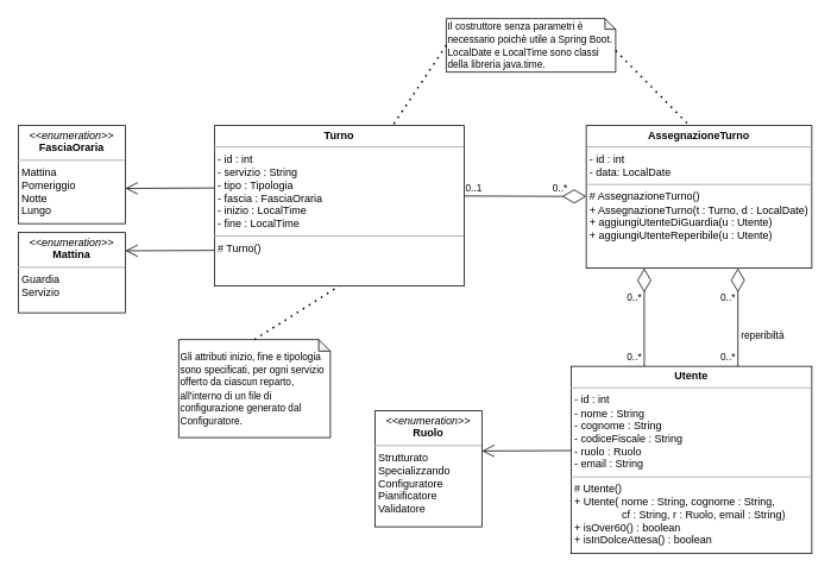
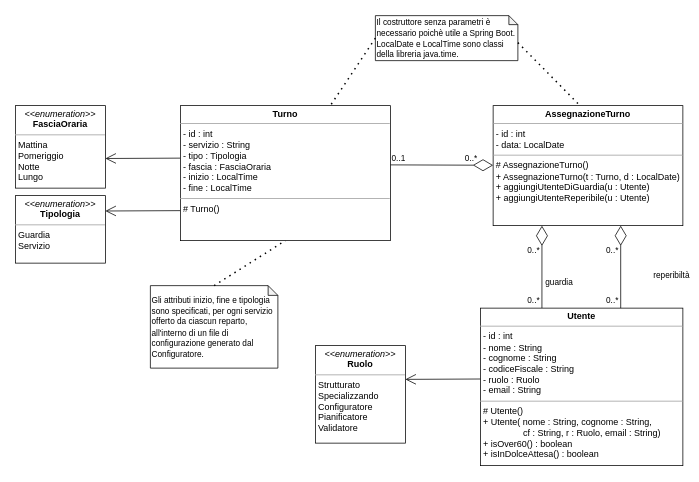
- <mxCell id="6" value="&lt;p style=&quot;margin:0px;margin-top:4px;text-align:center;&quot;&gt;&lt;i&gt;&amp;lt;&amp;lt;enumeration&amp;gt;&amp;gt;&lt;/i&gt;&lt;br&gt;&lt;b&gt;Mattina&lt;/b&gt;&lt;/p&gt;&lt;hr size=&quot;1&quot;&gt;&lt;p style=&quot;margin:0px;margin-left:4px;&quot;&gt;Guardia&lt;/p&gt;&lt;p style=&quot;margin:0px;margin-left:4px;&quot;&gt;Servizio&lt;/p&gt;" style="verticalAlign=top;align=left;overflow=fill;fontSize=12;fontFamily=Helvetica;html=1;" parent="1" vertex="1"><mxGeometry x="20" y="260" width="120" height="90" as="geometry" /></mxCell>
+ <mxCell id="6" value="&lt;p style=&quot;margin:0px;margin-top:4px;text-align:center;&quot;&gt;&lt;i&gt;&amp;lt;&amp;lt;enumeration&amp;gt;&amp;gt;&lt;/i&gt;&lt;br&gt;&lt;b&gt;Tipologia&lt;/b&gt;&lt;/p&gt;&lt;hr size=&quot;1&quot;&gt;&lt;p style=&quot;margin:0px;margin-left:4px;&quot;&gt;Guardia&lt;/p&gt;&lt;p style=&quot;margin:0px;margin-left:4px;&quot;&gt;Servizio&lt;/p&gt;" style="verticalAlign=top;align=left;overflow=fill;fontSize=12;fontFamily=Helvetica;html=1;" parent="1" vertex="1"><mxGeometry x="20" y="260" width="120" height="90" as="geometry" /></mxCell>
+ <mxCell id="24" value="guardia" style="text;html=1;strokeColor=none;fillColor=none;align=left;verticalAlign=middle;whiteSpace=wrap;rounded=0;fontSize=11;" parent="1" vertex="1"><mxGeometry x="725" y="366" width="45" height="20" as="geometry" /></mxCell>
- <mxCell id="25" value="reperibiltà" style="text;html=1;strokeColor=none;fillColor=none;align=left;verticalAlign=middle;whiteSpace=wrap;rounded=0;fontSize=11;" parent="1" vertex="1"><mxGeometry x="829" y="366" width="56" height="20" as="geometry" /></mxCell>
+ <mxCell id="25" value="reperibiltà" style="text;html=1;strokeColor=none;fillColor=none;align=left;verticalAlign=middle;whiteSpace=wrap;rounded=0;fontSize=11;" parent="1" vertex="1"><mxGeometry x="869" y="356" width="56" height="20" as="geometry" /></mxCell>
